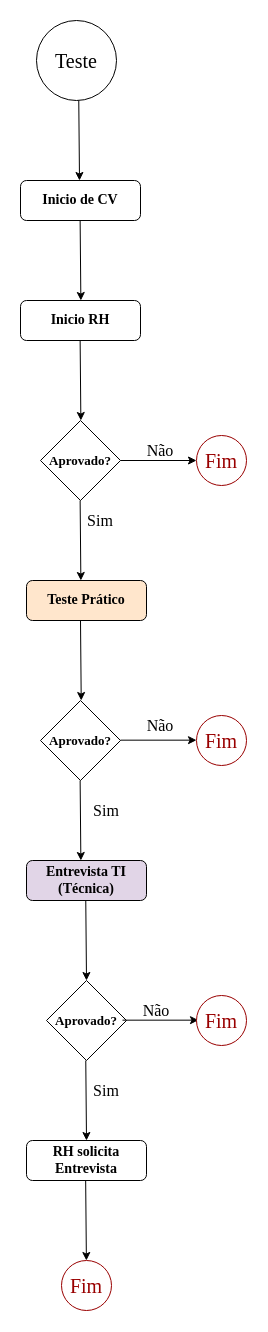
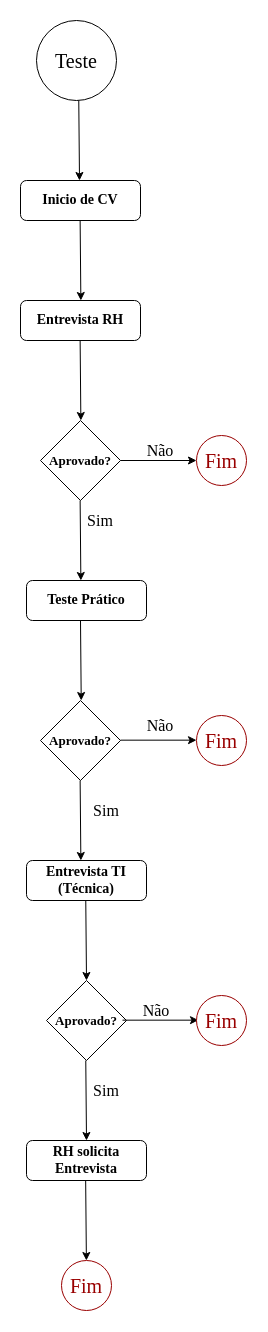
- <mxCell id="6" value="Inicio RH" style="rounded=1;whiteSpace=wrap;html=1;fontSize=14;glass=0;strokeWidth=1;shadow=0;fontFamily=Architects Daughter;fontSource=https%3A%2F%2Ffonts.googleapis.com%2Fcss%3Ffamily%3DArchitects%2BDaughter;fontStyle=1" vertex="1" parent="1"><mxGeometry x="20" y="300" width="120" height="40" as="geometry" /></mxCell>
+ <mxCell id="6" value="Entrevista RH" style="rounded=1;whiteSpace=wrap;html=1;fontSize=14;glass=0;strokeWidth=1;shadow=0;fontFamily=Architects Daughter;fontSource=https%3A%2F%2Ffonts.googleapis.com%2Fcss%3Ffamily%3DArchitects%2BDaughter;fontStyle=1" vertex="1" parent="1"><mxGeometry x="20" y="300" width="120" height="40" as="geometry" /></mxCell>
- <mxCell id="14" value="Teste Prático" style="rounded=1;whiteSpace=wrap;html=1;fontSize=14;glass=0;strokeWidth=1;shadow=0;fontFamily=Architects Daughter;fontSource=https%3A%2F%2Ffonts.googleapis.com%2Fcss%3Ffamily%3DArchitects%2BDaughter;fontStyle=1;fillColor=#ffe6cc;" vertex="1" parent="1"><mxGeometry x="26" y="580" width="120" height="40" as="geometry" /></mxCell>
+ <mxCell id="14" value="Teste Prático" style="rounded=1;whiteSpace=wrap;html=1;fontSize=14;glass=0;strokeWidth=1;shadow=0;fontFamily=Architects Daughter;fontSource=https%3A%2F%2Ffonts.googleapis.com%2Fcss%3Ffamily%3DArchitects%2BDaughter;fontStyle=1" vertex="1" parent="1"><mxGeometry x="26" y="580" width="120" height="40" as="geometry" /></mxCell>
- <mxCell id="22" value="Entrevista TI (Técnica)" style="rounded=1;whiteSpace=wrap;html=1;fontSize=14;glass=0;strokeWidth=1;shadow=0;fontFamily=Architects Daughter;fontSource=https%3A%2F%2Ffonts.googleapis.com%2Fcss%3Ffamily%3DArchitects%2BDaughter;fontStyle=1;fillColor=#e1d5e7;" vertex="1" parent="1"><mxGeometry x="26" y="860" width="120" height="40" as="geometry" /></mxCell>
+ <mxCell id="22" value="Entrevista TI (Técnica)" style="rounded=1;whiteSpace=wrap;html=1;fontSize=14;glass=0;strokeWidth=1;shadow=0;fontFamily=Architects Daughter;fontSource=https%3A%2F%2Ffonts.googleapis.com%2Fcss%3Ffamily%3DArchitects%2BDaughter;fontStyle=1" vertex="1" parent="1"><mxGeometry x="26" y="860" width="120" height="40" as="geometry" /></mxCell>
